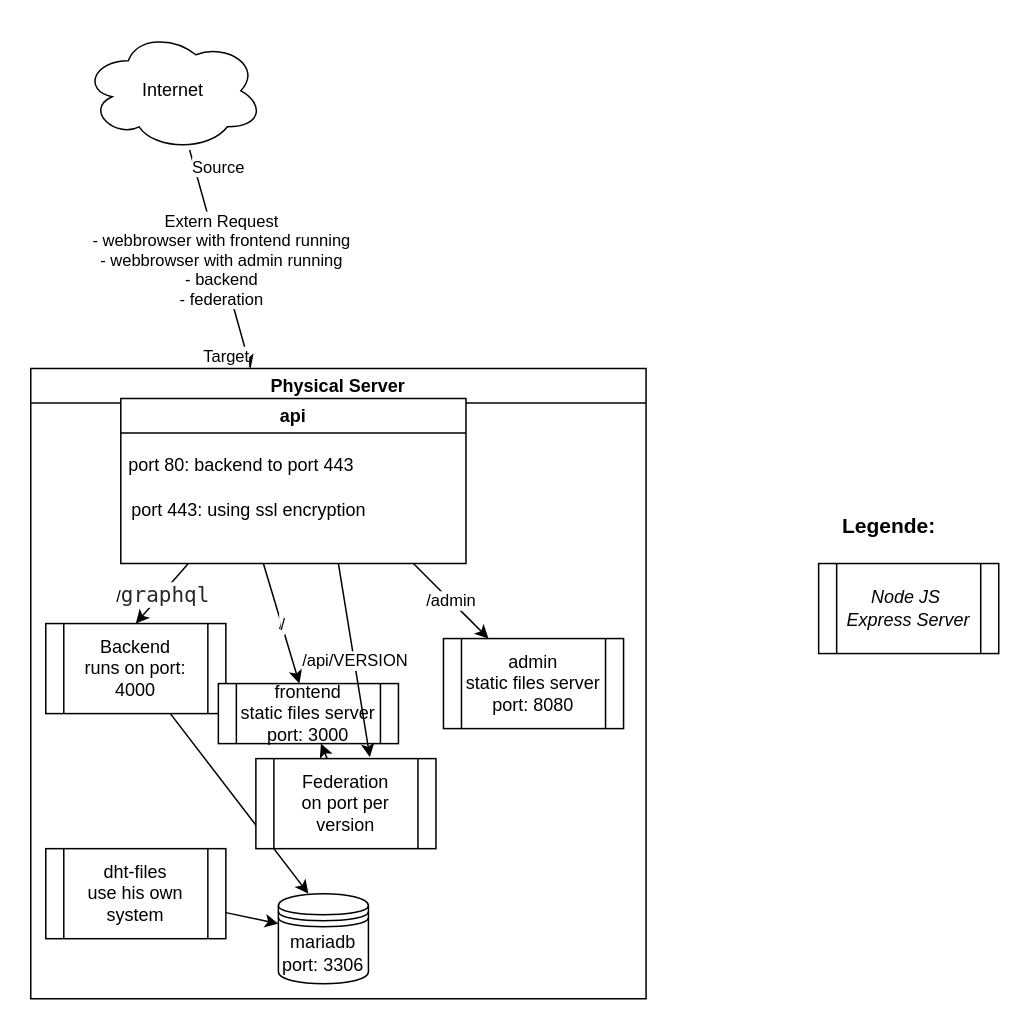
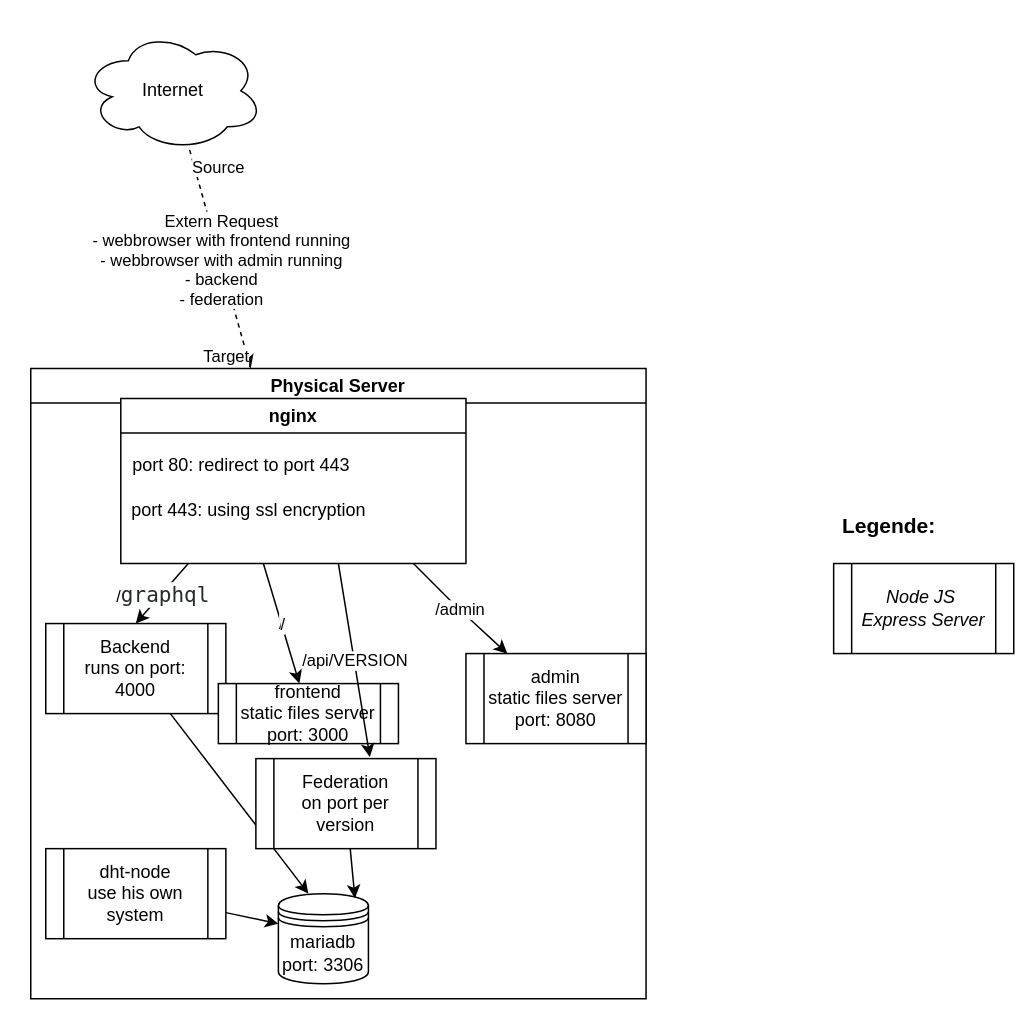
- <mxCell id="19" value="" style="endArrow=classic;html=1;" edge="1" parent="1" source="23" target="2"><mxGeometry relative="1" as="geometry"><mxPoint x="215" y="225" as="sourcePoint" /><mxPoint x="505" y="495" as="targetPoint" /></mxGeometry></mxCell>
+ <mxCell id="19" value="" style="endArrow=classic;html=1;dashed=1;" edge="1" parent="1" source="23" target="2"><mxGeometry relative="1" as="geometry"><mxPoint x="215" y="225" as="sourcePoint" /><mxPoint x="505" y="495" as="targetPoint" /></mxGeometry></mxCell>
- <mxCell id="4" value="api" style="swimlane;whiteSpace=wrap;html=1;startSize=23;" vertex="1" parent="2"><mxGeometry x="60" y="20" width="230" height="110" as="geometry" /></mxCell>
+ <mxCell id="4" value="nginx" style="swimlane;whiteSpace=wrap;html=1;startSize=23;" vertex="1" parent="2"><mxGeometry x="60" y="20" width="230" height="110" as="geometry" /></mxCell>
- <mxCell id="5" value="port 80: backend to port 443" style="text;html=1;align=center;verticalAlign=middle;resizable=0;points=[];autosize=1;strokeColor=none;fillColor=none;" vertex="1" parent="4"><mxGeometry x="-5" y="30" width="170" height="30" as="geometry" /></mxCell>
+ <mxCell id="5" value="port 80: redirect to port 443" style="text;html=1;align=center;verticalAlign=middle;resizable=0;points=[];autosize=1;strokeColor=none;fillColor=none;" vertex="1" parent="4"><mxGeometry x="-5" y="30" width="170" height="30" as="geometry" /></mxCell>
- <mxCell id="29" value="&lt;i style=&quot;&quot;&gt;Node JS&amp;nbsp;&lt;br&gt;Express Server&lt;/i&gt;" style="shape=process;whiteSpace=wrap;html=1;backgroundOutline=1;" vertex="1" parent="1"><mxGeometry x="545" y="375" width="120" height="60" as="geometry" /></mxCell>
+ <mxCell id="29" value="&lt;i style=&quot;&quot;&gt;Node JS&amp;nbsp;&lt;br&gt;Express Server&lt;/i&gt;" style="shape=process;whiteSpace=wrap;html=1;backgroundOutline=1;" vertex="1" parent="1"><mxGeometry x="555" y="375" width="120" height="60" as="geometry" /></mxCell>
- <mxCell id="12" value="admin&lt;br&gt;static files server&lt;br&gt;port: 8080" style="shape=process;whiteSpace=wrap;html=1;backgroundOutline=1;" vertex="1" parent="2"><mxGeometry x="275" y="180" width="120" height="60" as="geometry" /></mxCell>
+ <mxCell id="12" value="admin&lt;br&gt;static files server&lt;br&gt;port: 8080" style="shape=process;whiteSpace=wrap;html=1;backgroundOutline=1;" vertex="1" parent="2"><mxGeometry x="290" y="190" width="120" height="60" as="geometry" /></mxCell>
- <mxCell id="15" style="edgeStyle=none;html=1;" edge="1" parent="2" source="16" target="11"><mxGeometry relative="1" as="geometry" /></mxCell>
+ <mxCell id="15" style="edgeStyle=none;html=1;entryX=0.85;entryY=0.05;entryDx=0;entryDy=0;entryPerimeter=0;" edge="1" parent="2" source="16" target="3"><mxGeometry relative="1" as="geometry" /></mxCell>
- <mxCell id="14" value="dht-files&lt;br&gt;use his own system" style="shape=process;whiteSpace=wrap;html=1;backgroundOutline=1;" vertex="1" parent="2"><mxGeometry x="10" y="320" width="120" height="60" as="geometry" /></mxCell>
+ <mxCell id="14" value="dht-node&lt;br&gt;use his own system" style="shape=process;whiteSpace=wrap;html=1;backgroundOutline=1;" vertex="1" parent="2"><mxGeometry x="10" y="320" width="120" height="60" as="geometry" /></mxCell>
